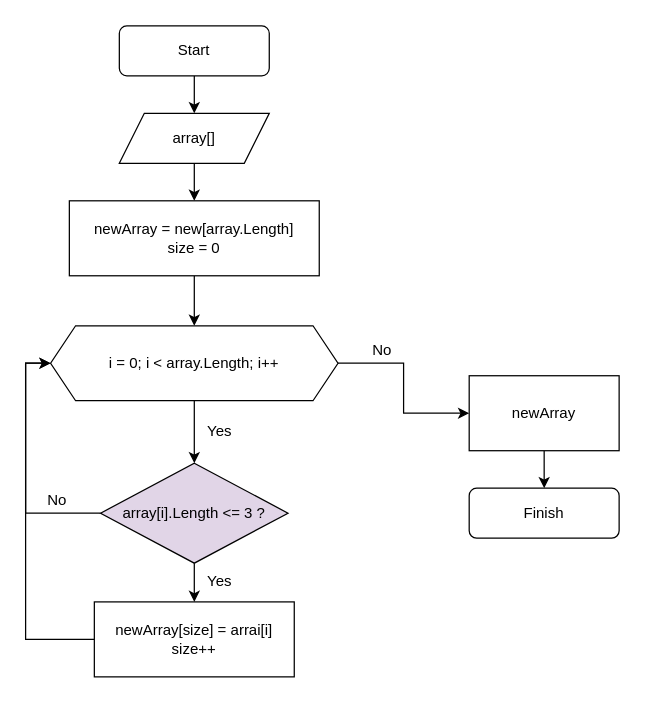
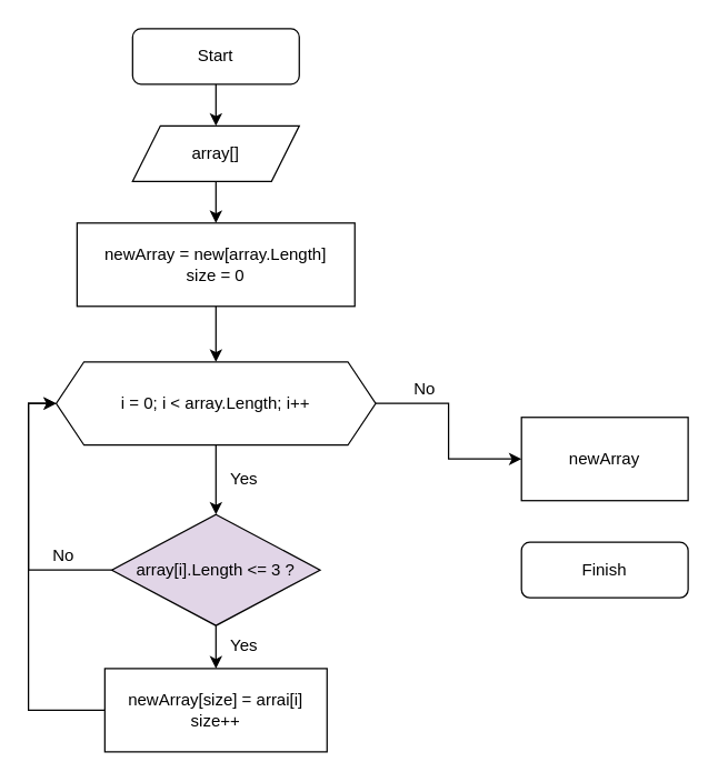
- <mxCell id="11" value="" style="edgeStyle=orthogonalEdgeStyle;rounded=0;orthogonalLoop=1;jettySize=auto;html=1;" edge="1" parent="1" source="12" target="21"><mxGeometry relative="1" as="geometry" /></mxCell>
